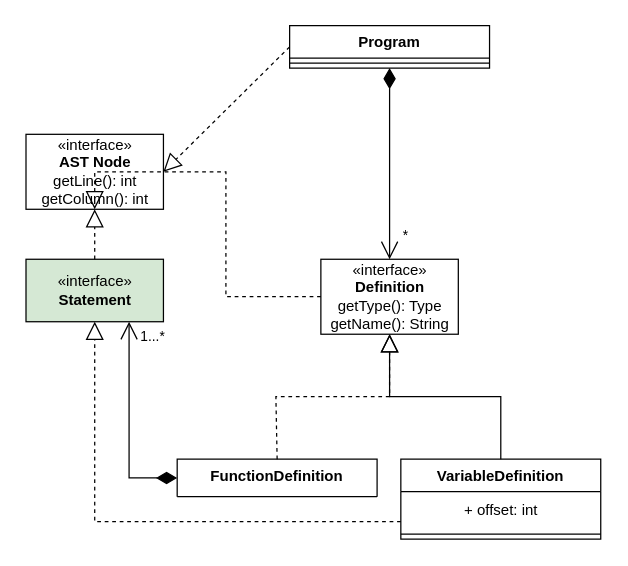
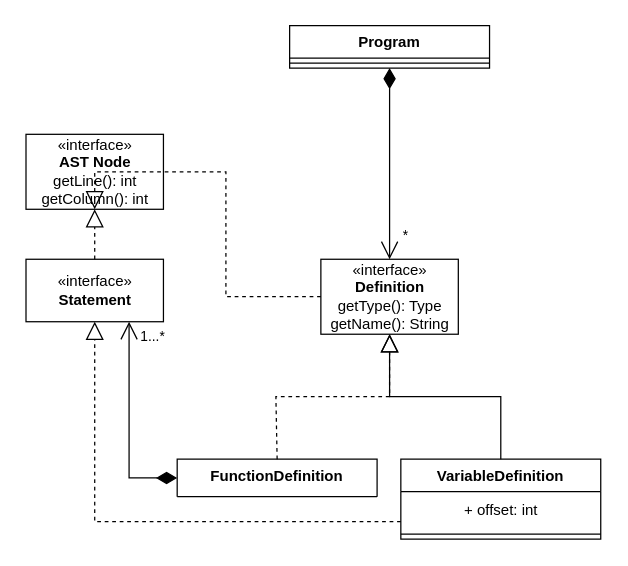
- <mxCell id="17" value="" style="endArrow=block;dashed=1;endFill=0;endSize=12;html=1;rounded=0;entryX=1;entryY=0.5;entryDx=0;entryDy=0;exitX=0;exitY=0.5;exitDx=0;exitDy=0;" parent="1" source="13" target="11" edge="1"><mxGeometry width="160" relative="1" as="geometry"><mxPoint x="250" y="127" as="sourcePoint" /><mxPoint x="410" y="127" as="targetPoint" /></mxGeometry></mxCell>
- <mxCell id="9" value="«interface»&lt;br&gt;&lt;b&gt;Statement&lt;/b&gt;" style="html=1;fillColor=#d5e8d4;" parent="1" vertex="1"><mxGeometry x="20" y="207" width="110" height="50" as="geometry" /></mxCell>
+ <mxCell id="9" value="«interface»&lt;br&gt;&lt;b&gt;Statement&lt;/b&gt;" style="html=1;" parent="1" vertex="1"><mxGeometry x="20" y="207" width="110" height="50" as="geometry" /></mxCell>
